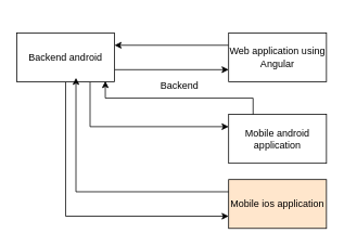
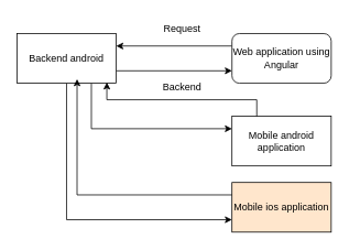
+ <mxCell id="8" value="Request" style="text;html=1;align=center;verticalAlign=middle;whiteSpace=wrap;rounded=0;" vertex="1" parent="1"><mxGeometry x="190" y="20" width="60" height="30" as="geometry" /></mxCell>
- <mxCell id="7" value="Web application using Angular" style="rounded=0;whiteSpace=wrap;html=1;" vertex="1" parent="1"><mxGeometry x="280" y="40" width="120" height="60" as="geometry" /></mxCell>
+ <mxCell id="7" value="Web application using Angular" style="whiteSpace=wrap;html=1;rounded=1;" vertex="1" parent="1"><mxGeometry x="280" y="40" width="120" height="60" as="geometry" /></mxCell>
